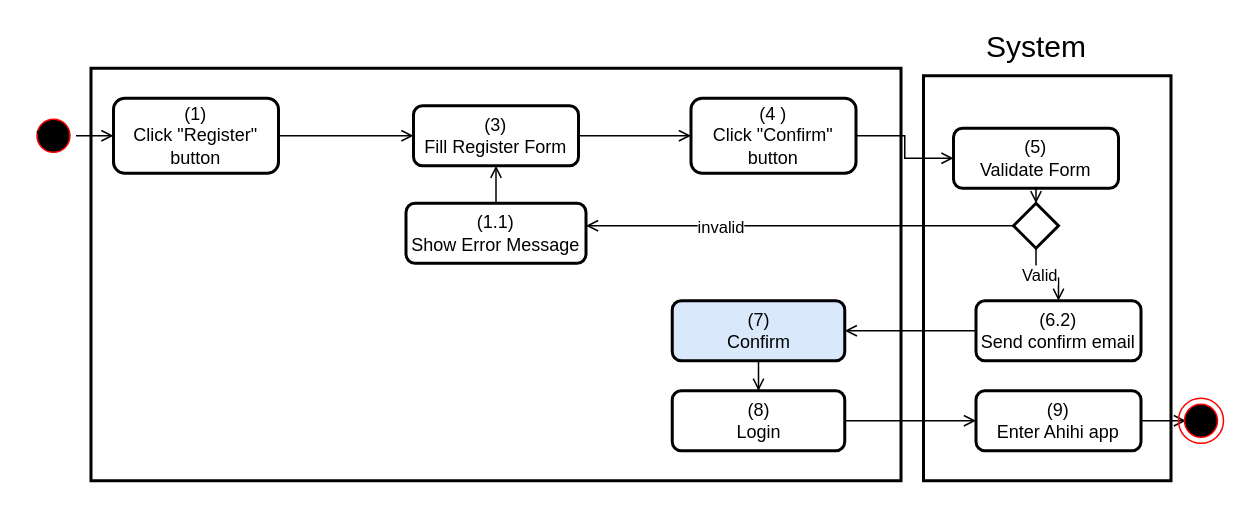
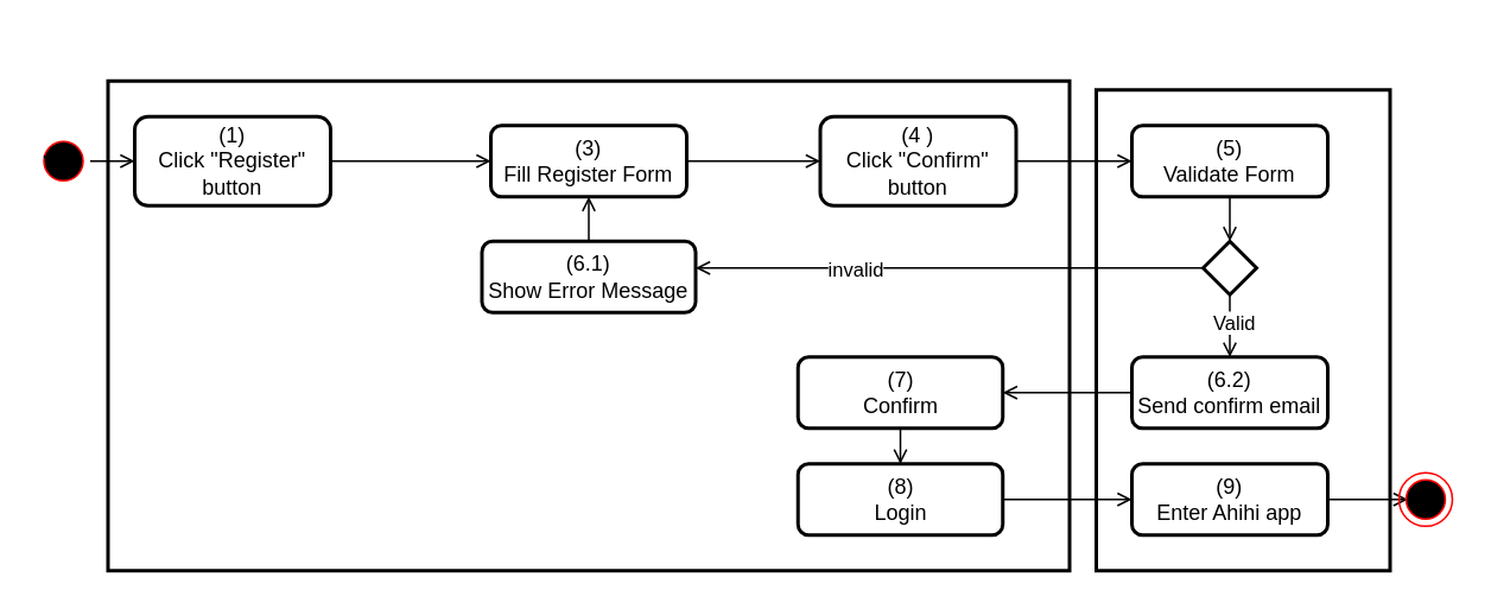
- <mxCell id="4" value="&lt;font style=&quot;font-size: 20px&quot;&gt;System&lt;/font&gt;" style="text;html=1;align=center;verticalAlign=middle;resizable=0;points=[];autosize=1;strokeColor=none;fillColor=none;" parent="1" vertex="1"><mxGeometry x="650" y="20" width="80" height="20" as="geometry" /></mxCell>
- <mxCell id="10" value="(5)&lt;br&gt;Validate Form" style="rounded=1;whiteSpace=wrap;html=1;strokeWidth=2;" parent="1" vertex="1"><mxGeometry x="635" y="85" width="110" height="40" as="geometry" /></mxCell>
+ <mxCell id="10" value="(5)&lt;br&gt;Validate Form" style="rounded=1;whiteSpace=wrap;html=1;strokeWidth=2;" parent="1" vertex="1"><mxGeometry x="635" y="70" width="110" height="40" as="geometry" /></mxCell>
- <mxCell id="19" value="(1.1)&lt;br&gt;Show Error Message" style="rounded=1;whiteSpace=wrap;html=1;strokeWidth=2;" parent="1" vertex="1"><mxGeometry x="270" y="135" width="120" height="40" as="geometry" /></mxCell>
+ <mxCell id="19" value="(6.1)&lt;br&gt;Show Error Message" style="rounded=1;whiteSpace=wrap;html=1;strokeWidth=2;" parent="1" vertex="1"><mxGeometry x="270" y="135" width="120" height="40" as="geometry" /></mxCell>
- <mxCell id="21" value="(7)&lt;br&gt;Confirm" style="rounded=1;whiteSpace=wrap;html=1;strokeWidth=2;fillColor=#dae8fc;" parent="1" vertex="1"><mxGeometry x="447.5" y="200" width="115" height="40" as="geometry" /></mxCell>
+ <mxCell id="21" value="(7)&lt;br&gt;Confirm" style="rounded=1;whiteSpace=wrap;html=1;strokeWidth=2;" parent="1" vertex="1"><mxGeometry x="447.5" y="200" width="115" height="40" as="geometry" /></mxCell>
- <mxCell id="17" value="(6.2)&lt;br&gt;Send confirm email" style="rounded=1;whiteSpace=wrap;html=1;strokeWidth=2;" parent="1" vertex="1"><mxGeometry x="650" y="200" width="110" height="40" as="geometry" /></mxCell>
+ <mxCell id="17" value="(6.2)&lt;br&gt;Send confirm email" style="rounded=1;whiteSpace=wrap;html=1;strokeWidth=2;" parent="1" vertex="1"><mxGeometry x="635" y="200" width="110" height="40" as="geometry" /></mxCell>
- <mxCell id="29" value="(9)&lt;br&gt;Enter Ahihi app" style="rounded=1;whiteSpace=wrap;html=1;strokeWidth=2;" parent="1" vertex="1"><mxGeometry x="650" y="260" width="110" height="40" as="geometry" /></mxCell>
+ <mxCell id="29" value="(9)&lt;br&gt;Enter Ahihi app" style="rounded=1;whiteSpace=wrap;html=1;strokeWidth=2;" parent="1" vertex="1"><mxGeometry x="635" y="260" width="110" height="40" as="geometry" /></mxCell>
